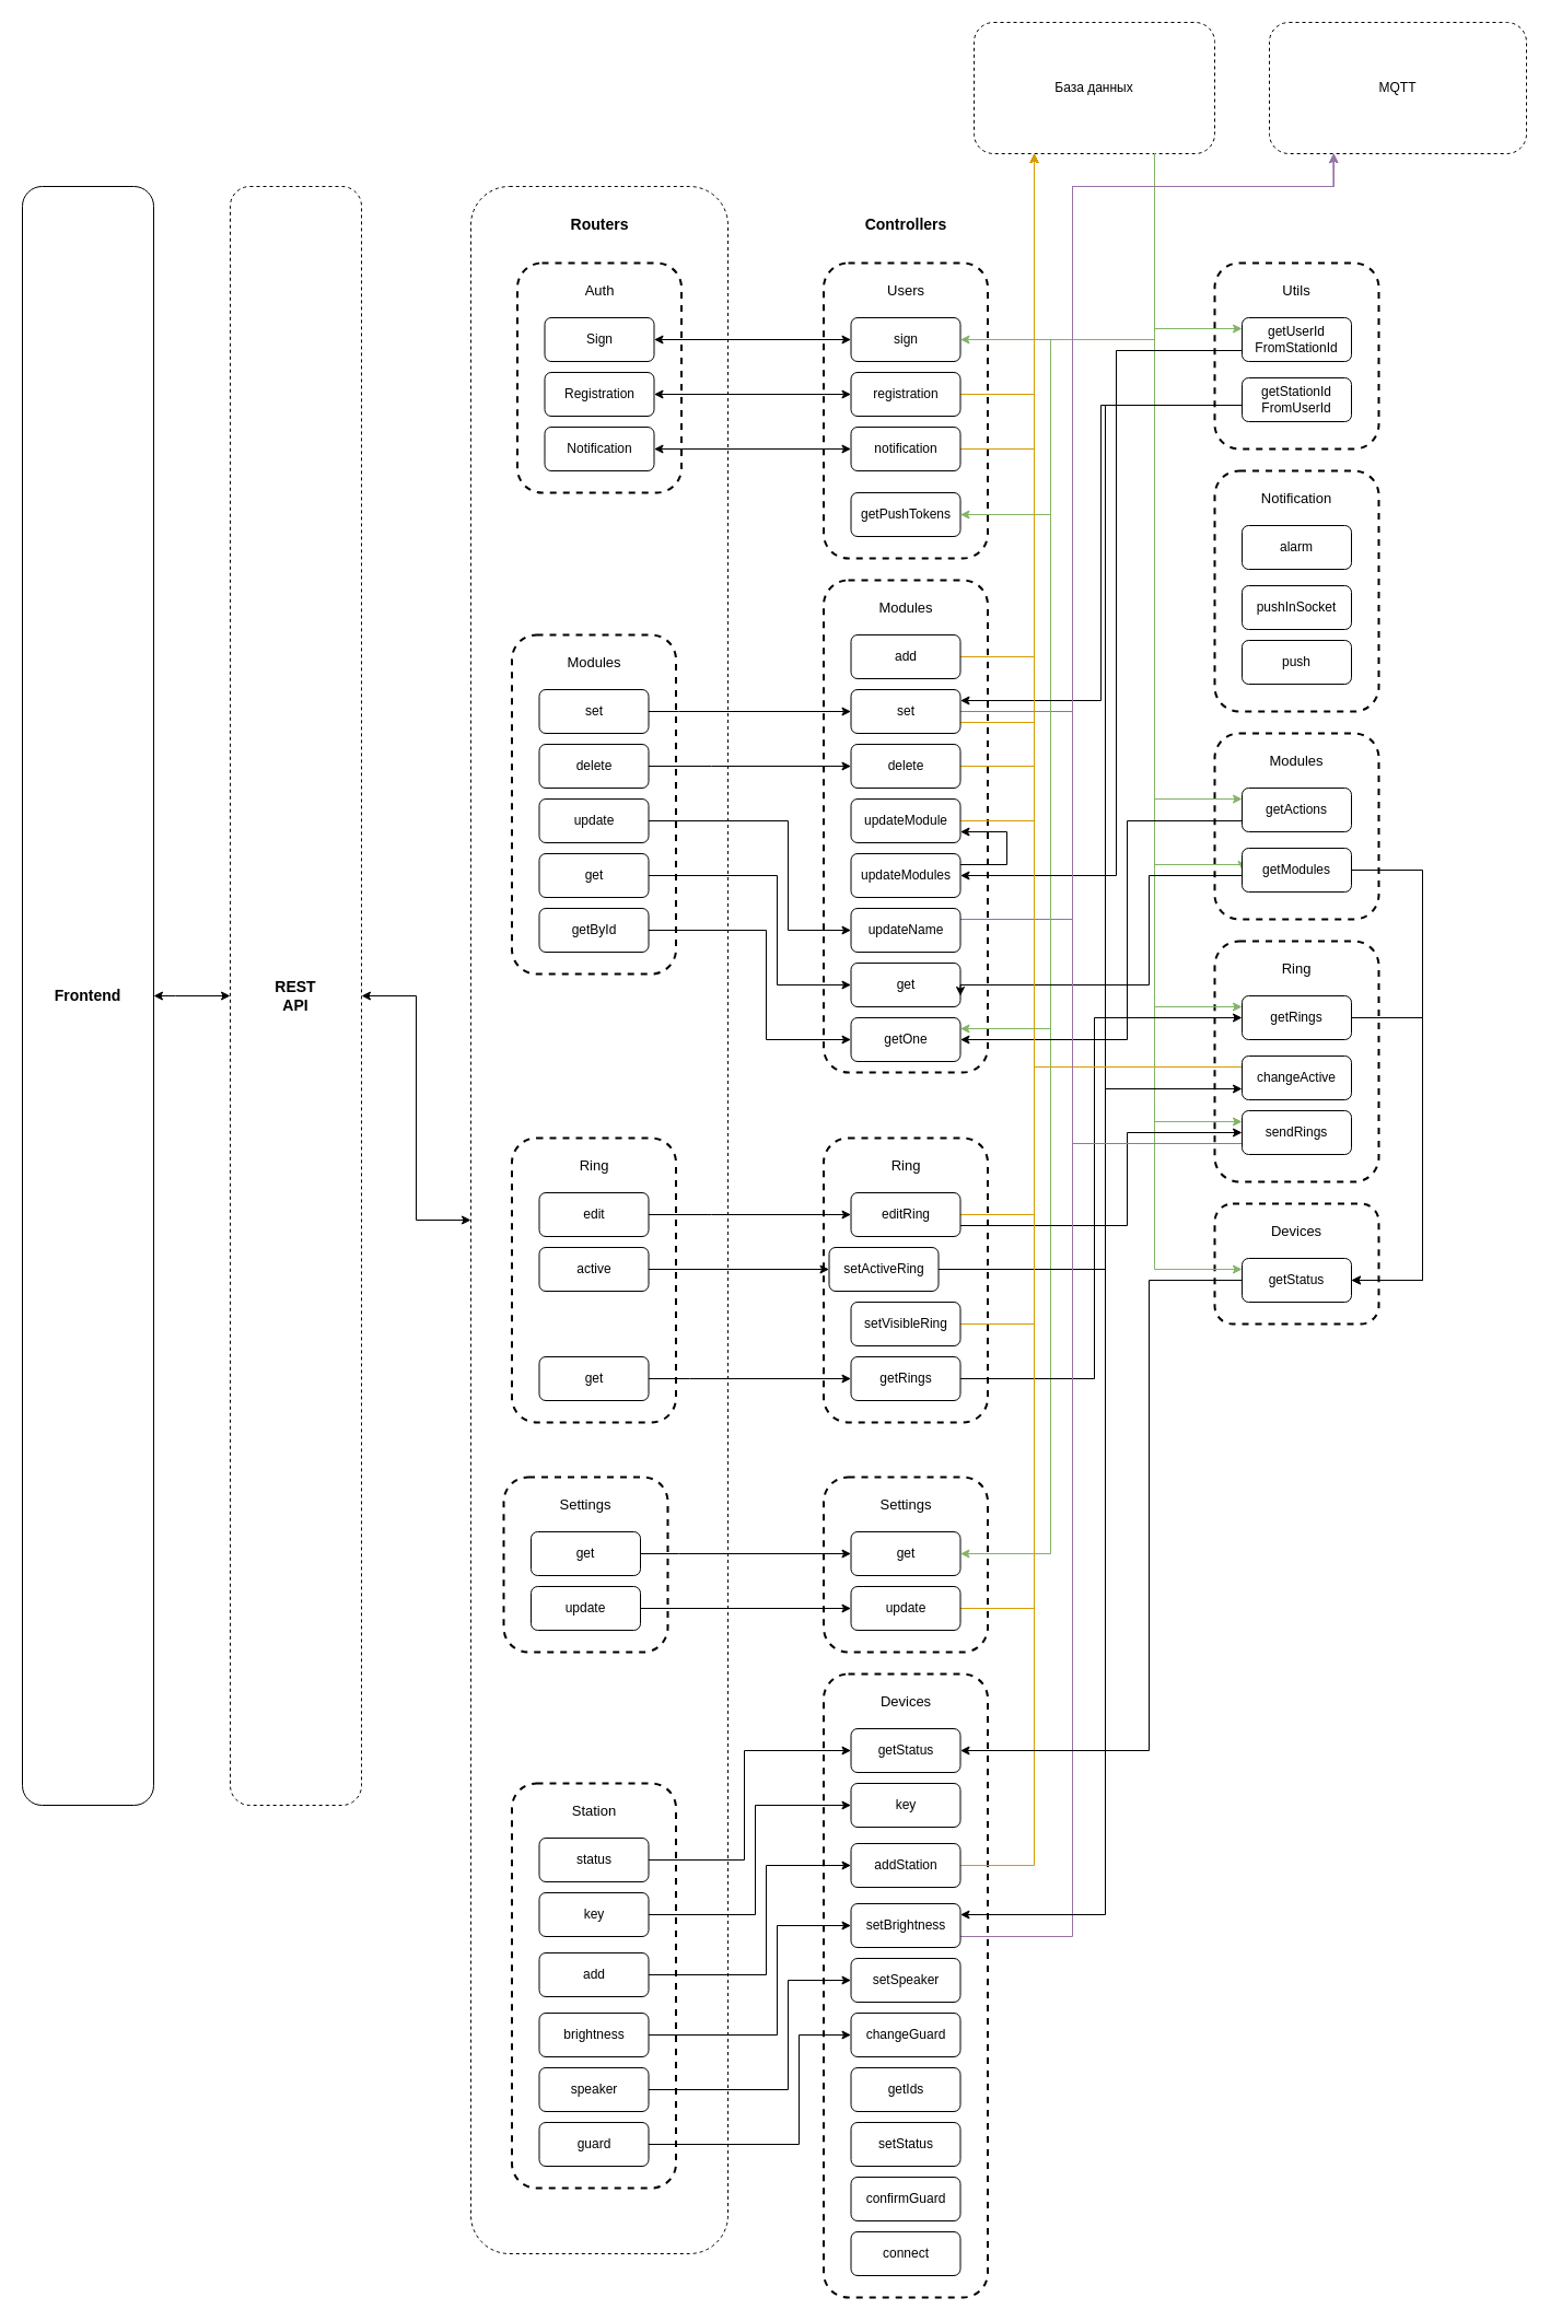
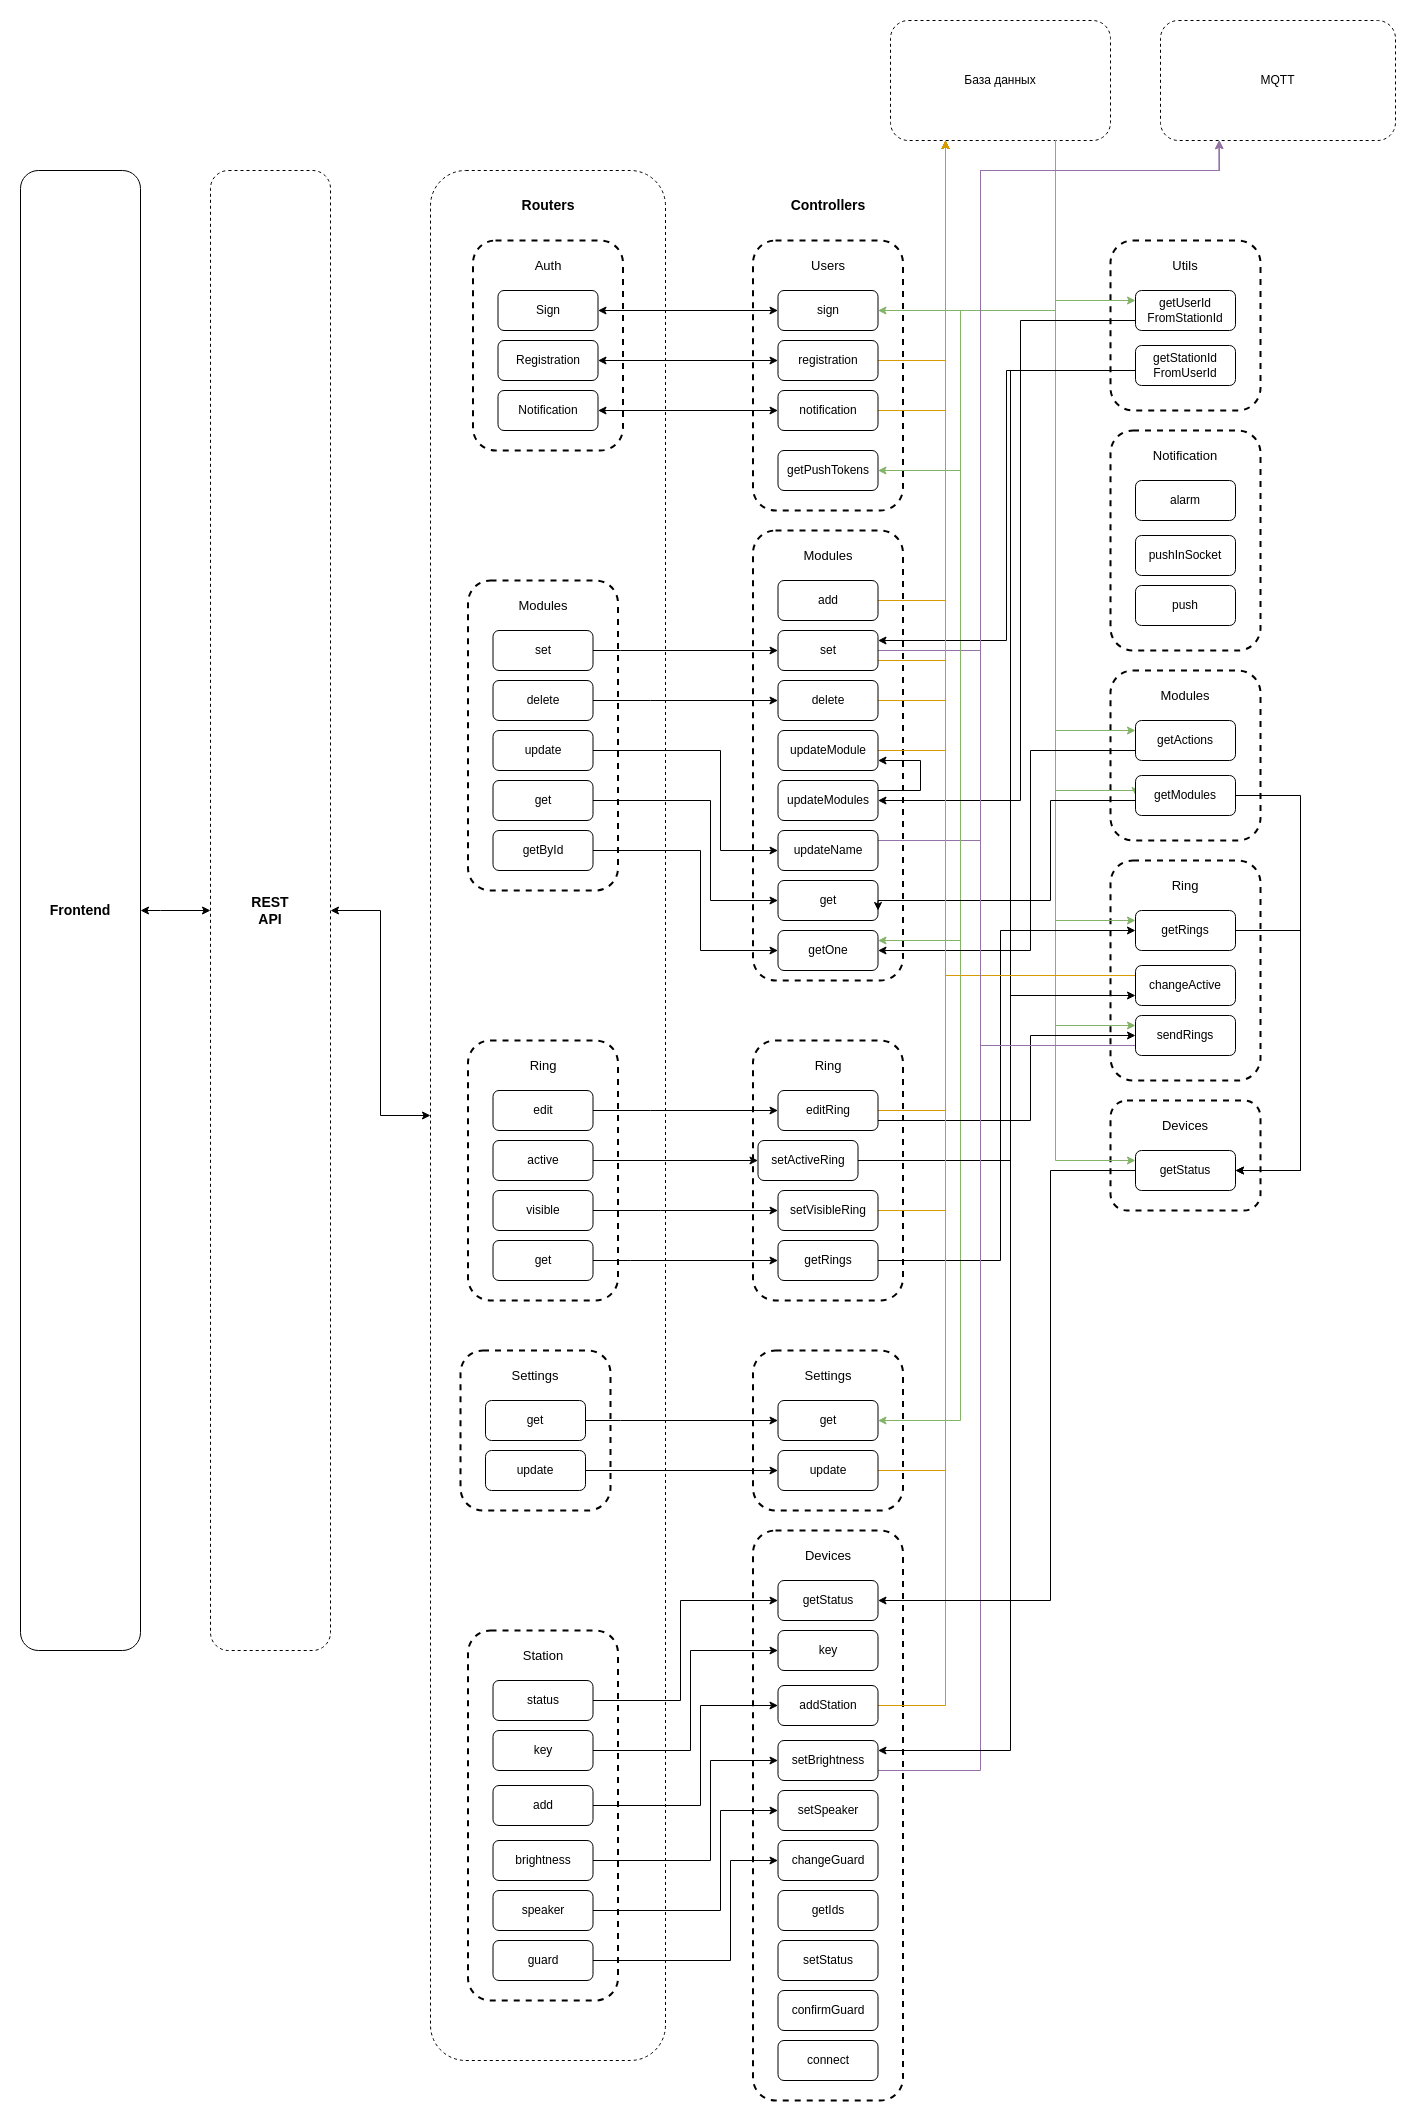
+ <mxCell id="40" value="visible" style="rounded=1;whiteSpace=wrap;html=1;" vertex="1" parent="1"><mxGeometry x="492.5" y="1190" width="100" height="40" as="geometry" /></mxCell>
+ <mxCell id="39" style="edgeStyle=orthogonalEdgeStyle;rounded=0;orthogonalLoop=1;jettySize=auto;html=1;entryX=0;entryY=0.5;entryDx=0;entryDy=0;fontSize=14;startArrow=none;startFill=0;endArrow=classic;endFill=1;" edge="1" parent="1" source="40" target="93"><mxGeometry relative="1" as="geometry"><Array as="points"><mxPoint x="660" y="1210" /><mxPoint x="660" y="1210" /></Array></mxGeometry></mxCell>
